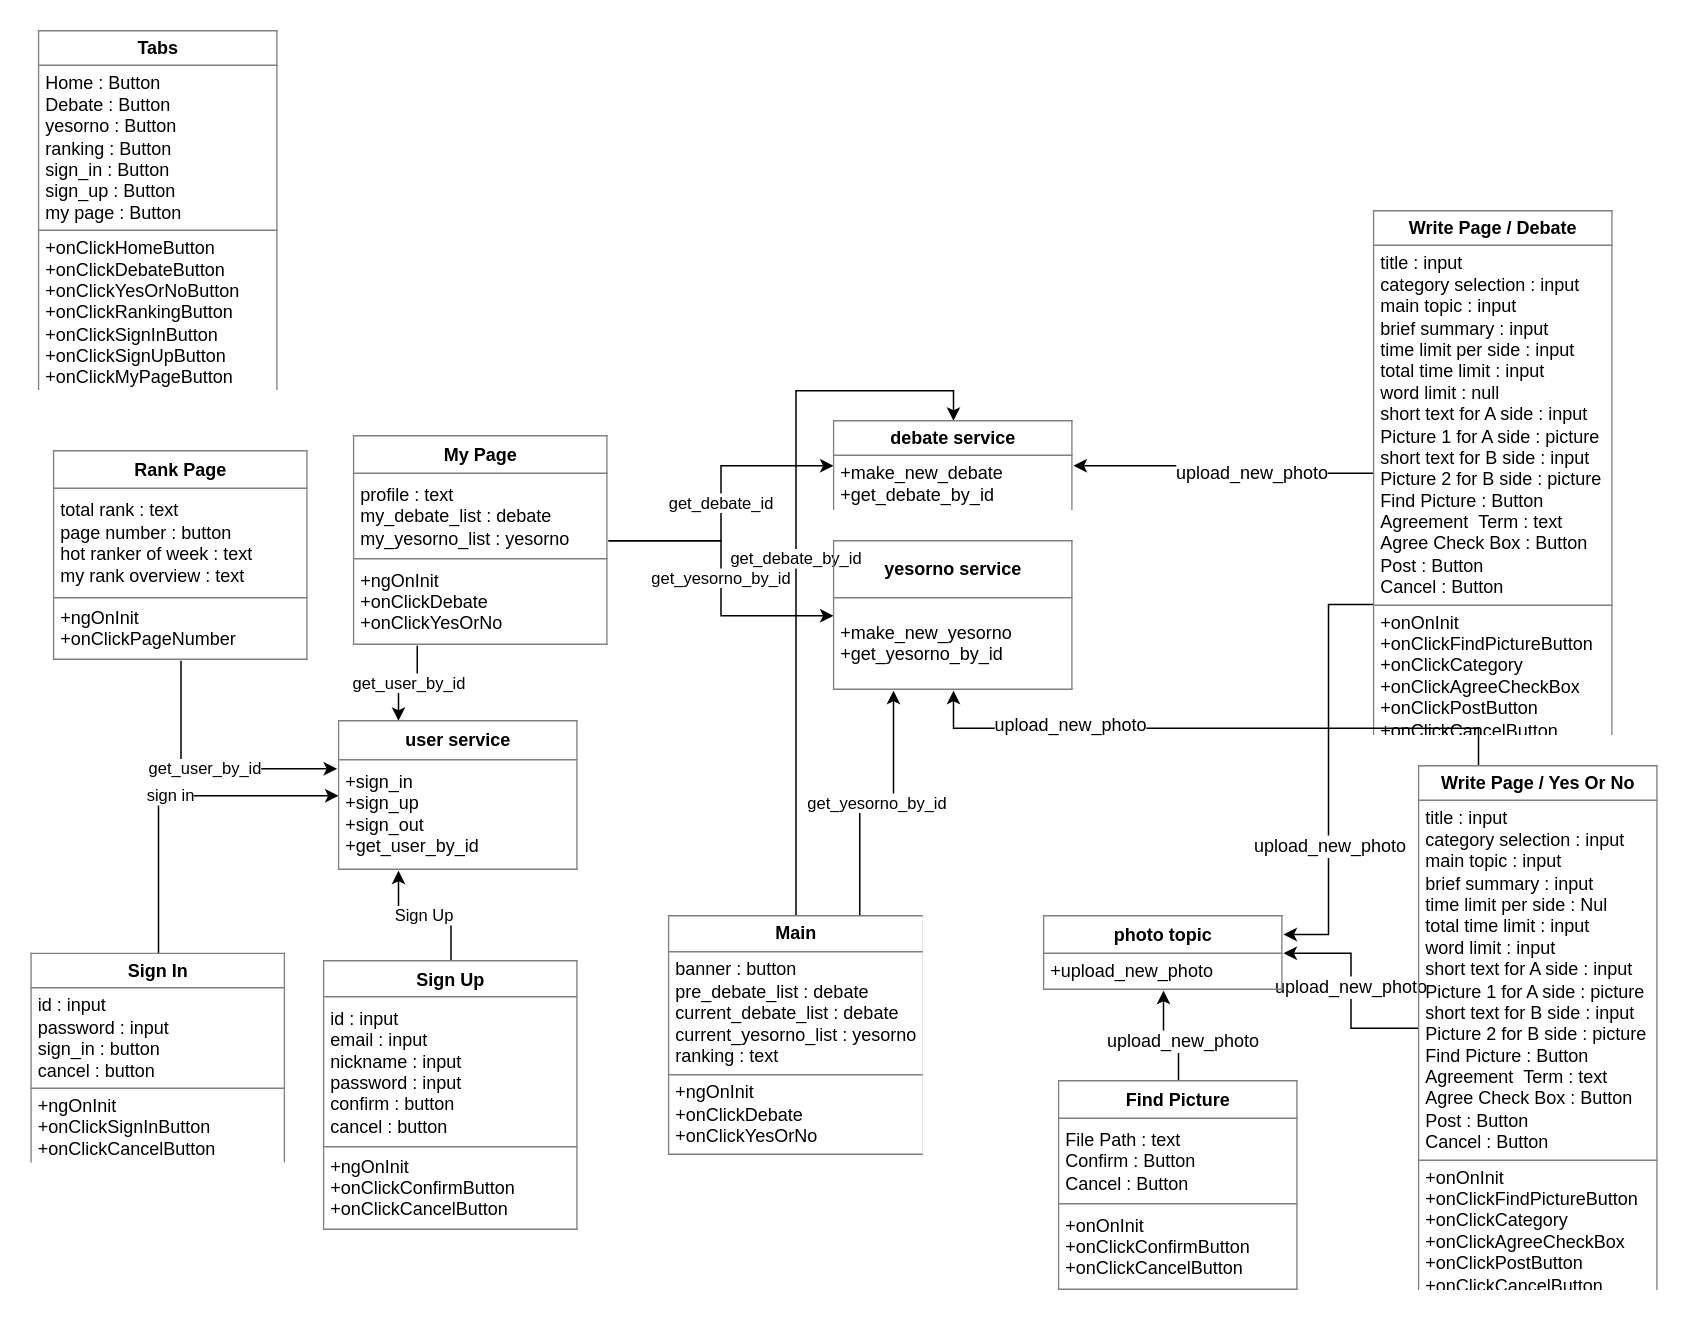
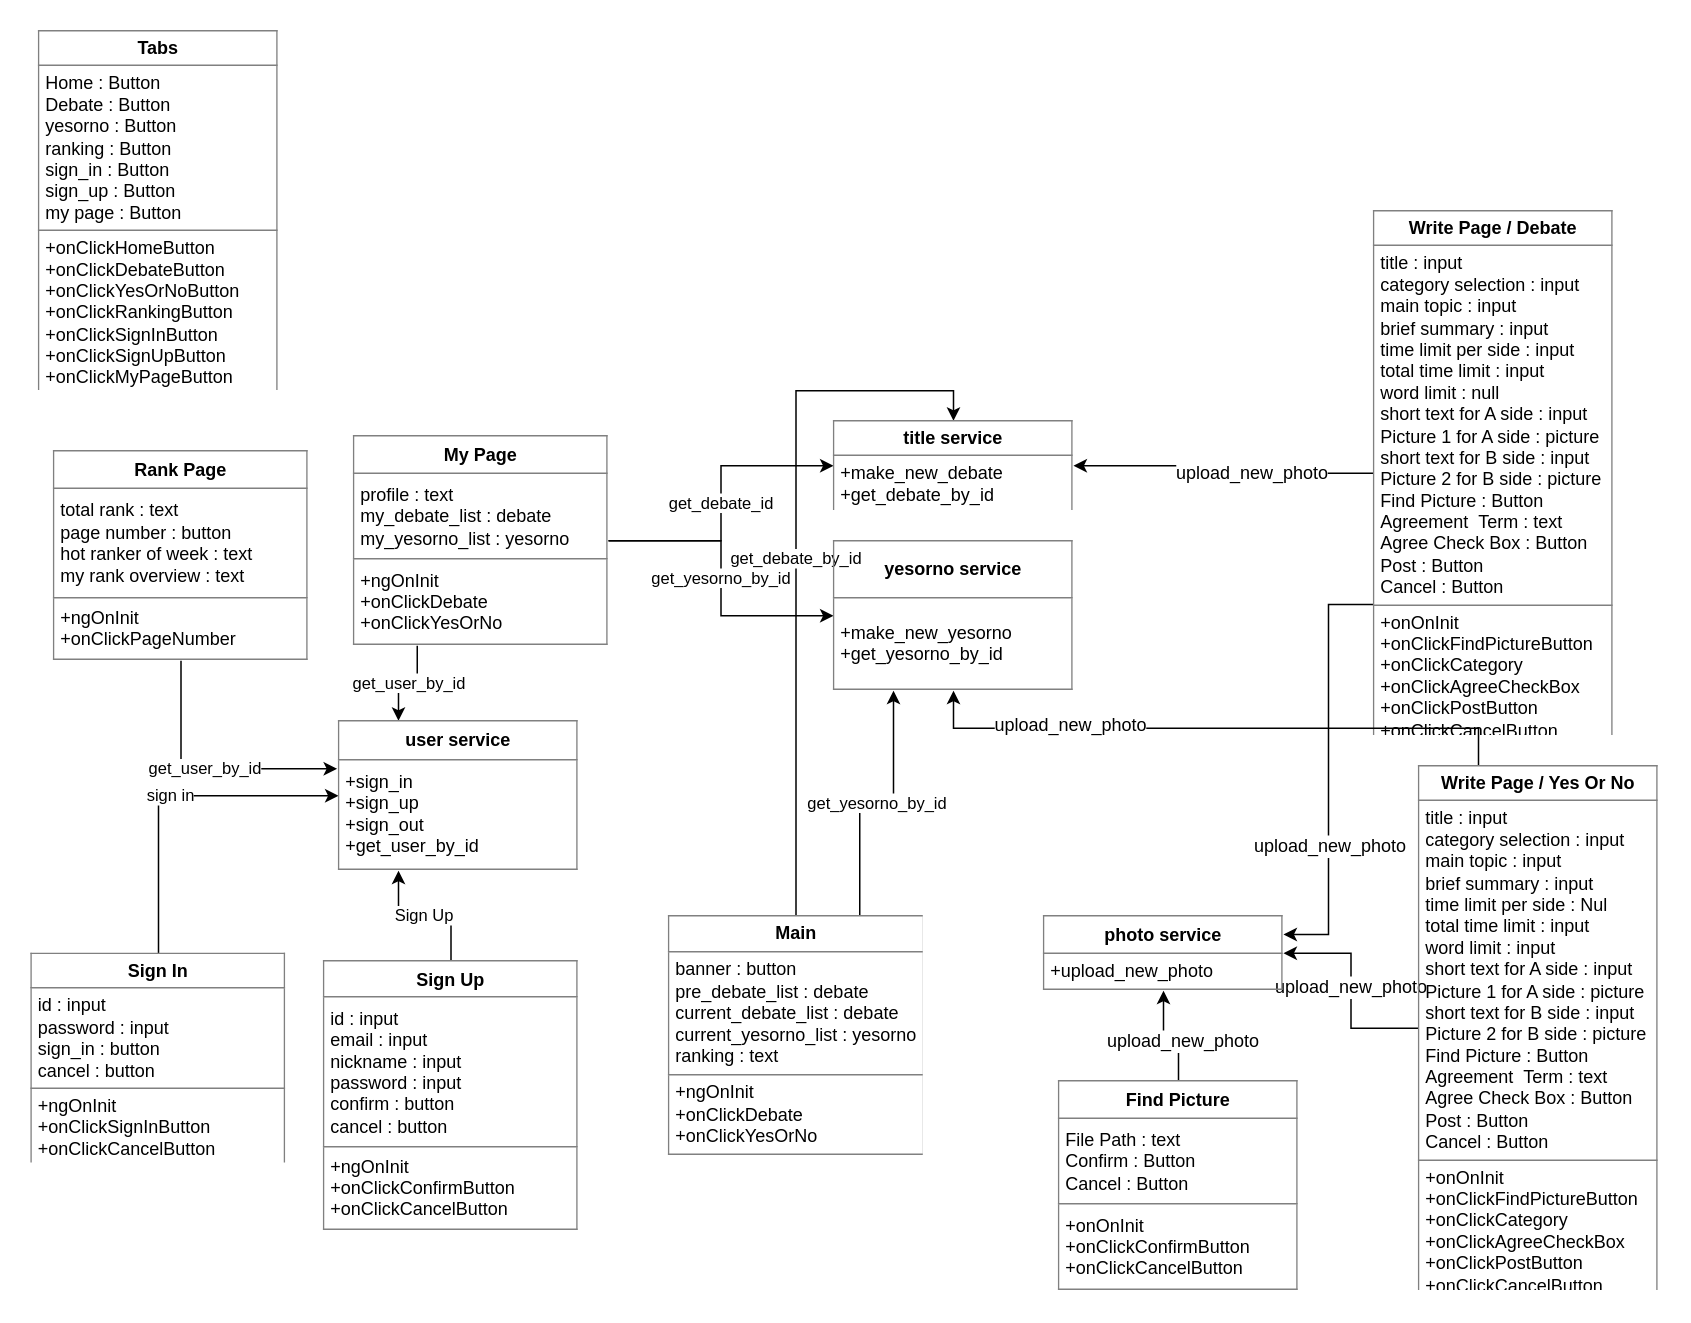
- <mxCell id="31" value="&lt;table border=&quot;1&quot; width=&quot;100%&quot; cellpadding=&quot;4&quot; style=&quot;width: 100% ; height: 100% ; border-collapse: collapse&quot;&gt;&lt;tbody&gt;&lt;tr&gt;&lt;th align=&quot;center&quot;&gt;debate service&lt;/th&gt;&lt;/tr&gt;&lt;tr&gt;&lt;td align=&quot;center&quot;&gt;&lt;div style=&quot;text-align: left&quot;&gt;+make_new_debate&lt;/div&gt;&lt;div style=&quot;text-align: left&quot;&gt;+get_debate_by_id&lt;/div&gt;&lt;/td&gt;&lt;/tr&gt;&lt;/tbody&gt;&lt;/table&gt;" style="text;html=1;strokeColor=none;fillColor=none;overflow=fill;align=left;" vertex="1" parent="1"><mxGeometry x="555" y="280" width="160" height="60" as="geometry" /></mxCell>
+ <mxCell id="31" value="&lt;table border=&quot;1&quot; width=&quot;100%&quot; cellpadding=&quot;4&quot; style=&quot;width: 100% ; height: 100% ; border-collapse: collapse&quot;&gt;&lt;tbody&gt;&lt;tr&gt;&lt;th align=&quot;center&quot;&gt;title service&lt;/th&gt;&lt;/tr&gt;&lt;tr&gt;&lt;td align=&quot;center&quot;&gt;&lt;div style=&quot;text-align: left&quot;&gt;+make_new_debate&lt;/div&gt;&lt;div style=&quot;text-align: left&quot;&gt;+get_debate_by_id&lt;/div&gt;&lt;/td&gt;&lt;/tr&gt;&lt;/tbody&gt;&lt;/table&gt;" style="text;html=1;strokeColor=none;fillColor=none;overflow=fill;align=left;" vertex="1" parent="1"><mxGeometry x="555" y="280" width="160" height="60" as="geometry" /></mxCell>
- <mxCell id="30" value="&lt;table border=&quot;1&quot; width=&quot;100%&quot; cellpadding=&quot;4&quot; style=&quot;width: 100% ; height: 100% ; border-collapse: collapse&quot;&gt;&lt;tbody&gt;&lt;tr&gt;&lt;th align=&quot;center&quot;&gt;photo topic&lt;/th&gt;&lt;/tr&gt;&lt;tr&gt;&lt;td align=&quot;center&quot;&gt;&lt;div style=&quot;text-align: left&quot;&gt;+upload_new_photo&lt;/div&gt;&lt;/td&gt;&lt;/tr&gt;&lt;/tbody&gt;&lt;/table&gt;" style="text;html=1;strokeColor=none;fillColor=none;overflow=fill;align=left;" vertex="1" parent="1"><mxGeometry x="695" y="610" width="160" height="50" as="geometry" /></mxCell>
+ <mxCell id="30" value="&lt;table border=&quot;1&quot; width=&quot;100%&quot; cellpadding=&quot;4&quot; style=&quot;width: 100% ; height: 100% ; border-collapse: collapse&quot;&gt;&lt;tbody&gt;&lt;tr&gt;&lt;th align=&quot;center&quot;&gt;photo service&lt;/th&gt;&lt;/tr&gt;&lt;tr&gt;&lt;td align=&quot;center&quot;&gt;&lt;div style=&quot;text-align: left&quot;&gt;+upload_new_photo&lt;/div&gt;&lt;/td&gt;&lt;/tr&gt;&lt;/tbody&gt;&lt;/table&gt;" style="text;html=1;strokeColor=none;fillColor=none;overflow=fill;align=left;" vertex="1" parent="1"><mxGeometry x="695" y="610" width="160" height="50" as="geometry" /></mxCell>
